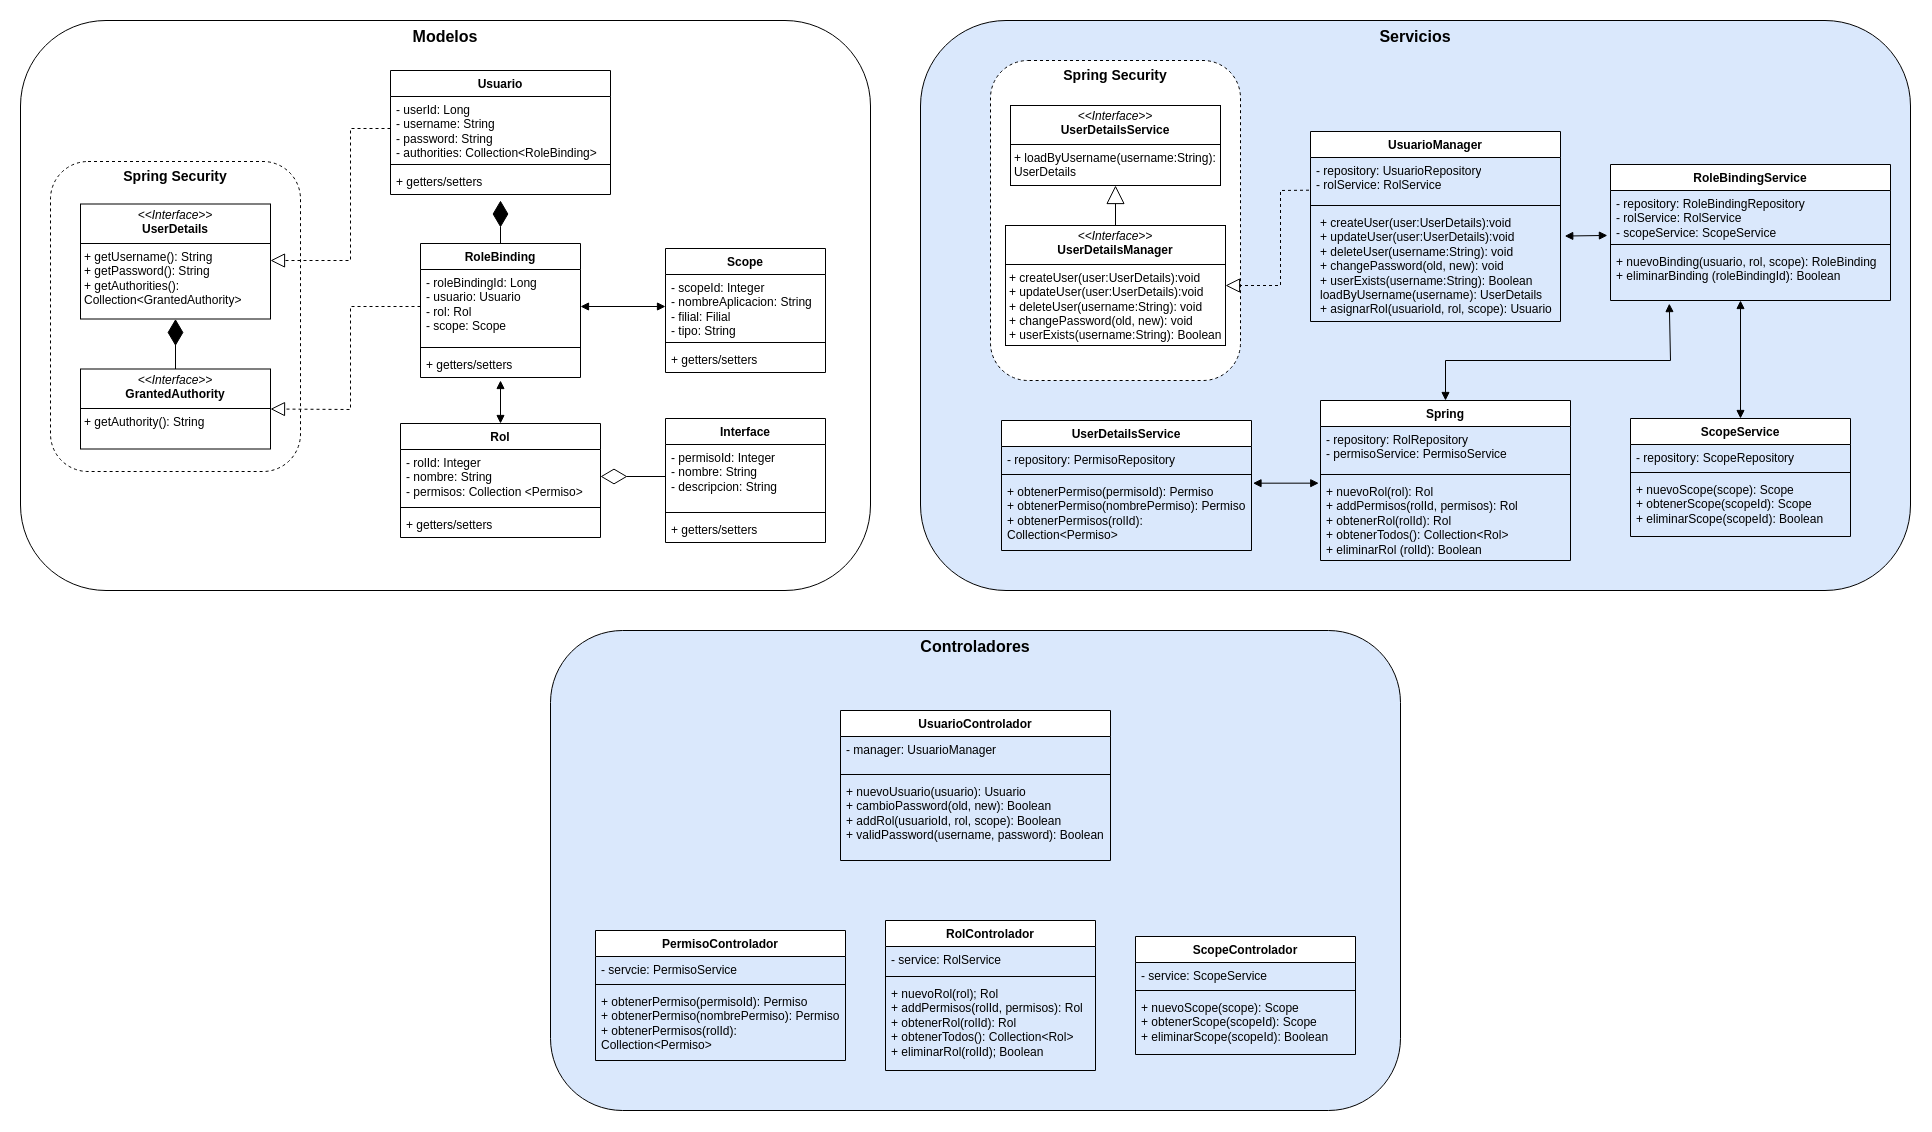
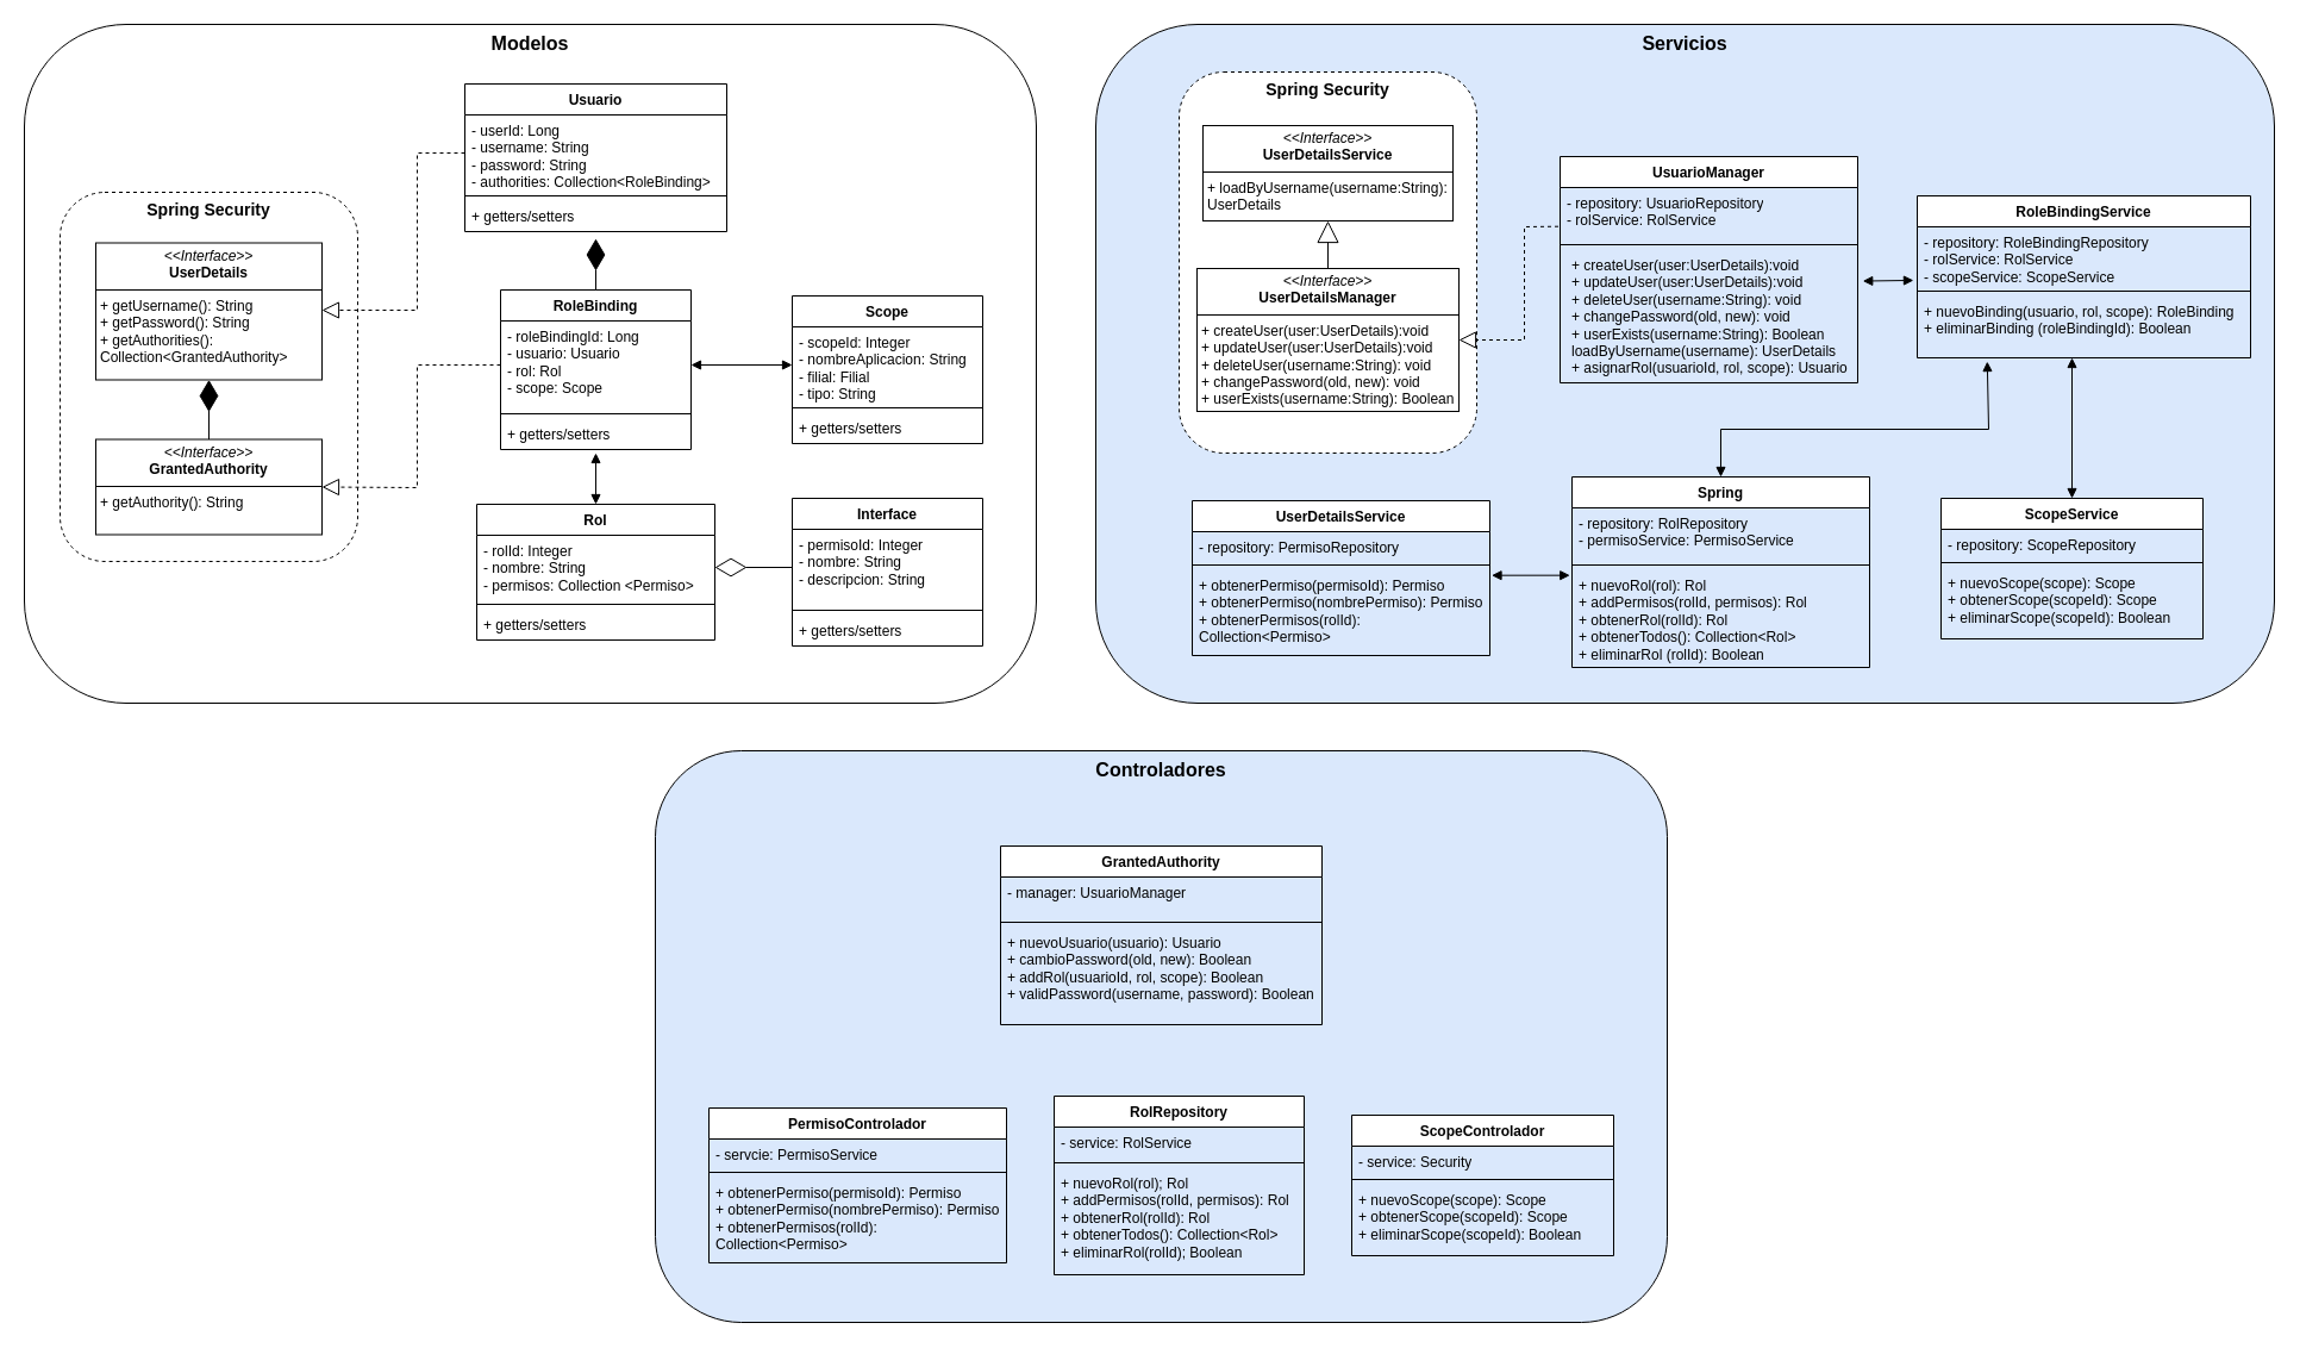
- <mxCell id="67" value="UsuarioControlador" style="swimlane;fontStyle=1;align=center;verticalAlign=top;childLayout=stackLayout;horizontal=1;startSize=26;horizontalStack=0;resizeParent=1;resizeParentMax=0;resizeLast=0;collapsible=1;marginBottom=0;whiteSpace=wrap;html=1;" vertex="1" parent="65"><mxGeometry x="290" y="80" width="270" height="150" as="geometry" /></mxCell>
+ <mxCell id="67" value="GrantedAuthority" style="swimlane;fontStyle=1;align=center;verticalAlign=top;childLayout=stackLayout;horizontal=1;startSize=26;horizontalStack=0;resizeParent=1;resizeParentMax=0;resizeLast=0;collapsible=1;marginBottom=0;whiteSpace=wrap;html=1;" vertex="1" parent="65"><mxGeometry x="290" y="80" width="270" height="150" as="geometry" /></mxCell>
- <mxCell id="71" value="RolControlador" style="swimlane;fontStyle=1;align=center;verticalAlign=top;childLayout=stackLayout;horizontal=1;startSize=26;horizontalStack=0;resizeParent=1;resizeParentMax=0;resizeLast=0;collapsible=1;marginBottom=0;whiteSpace=wrap;html=1;" vertex="1" parent="65"><mxGeometry x="335" y="290" width="210" height="150" as="geometry" /></mxCell>
+ <mxCell id="71" value="RolRepository" style="swimlane;fontStyle=1;align=center;verticalAlign=top;childLayout=stackLayout;horizontal=1;startSize=26;horizontalStack=0;resizeParent=1;resizeParentMax=0;resizeLast=0;collapsible=1;marginBottom=0;whiteSpace=wrap;html=1;" vertex="1" parent="65"><mxGeometry x="335" y="290" width="210" height="150" as="geometry" /></mxCell>
- <mxCell id="76" value="- service: ScopeService" style="text;strokeColor=none;fillColor=none;align=left;verticalAlign=top;spacingLeft=4;spacingRight=4;overflow=hidden;rotatable=0;points=[[0,0.5],[1,0.5]];portConstraint=eastwest;whiteSpace=wrap;html=1;" vertex="1" parent="75"><mxGeometry y="26" width="220" height="24" as="geometry" /></mxCell>
+ <mxCell id="76" value="- service: Security" style="text;strokeColor=none;fillColor=none;align=left;verticalAlign=top;spacingLeft=4;spacingRight=4;overflow=hidden;rotatable=0;points=[[0,0.5],[1,0.5]];portConstraint=eastwest;whiteSpace=wrap;html=1;" vertex="1" parent="75"><mxGeometry y="26" width="220" height="24" as="geometry" /></mxCell>
